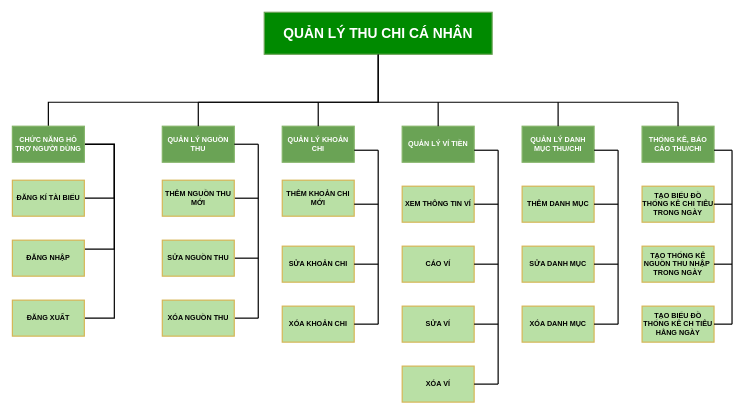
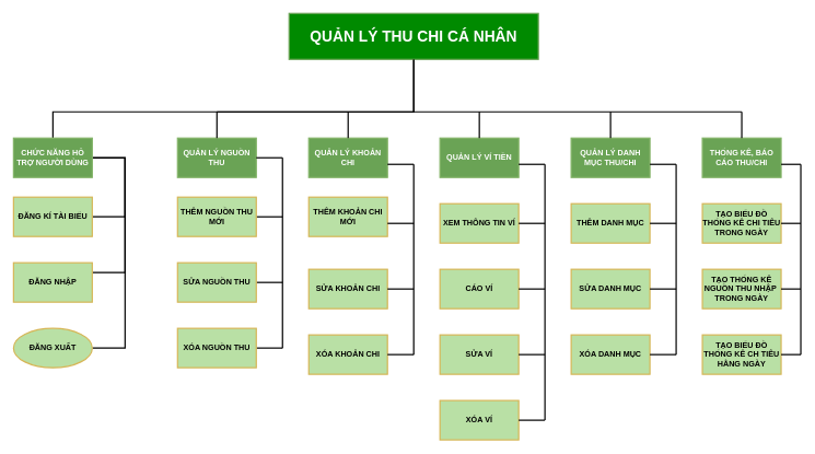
- <mxCell id="64" value="&lt;b&gt;ĐĂNG XUẤT&lt;/b&gt;" style="rounded=0;whiteSpace=wrap;html=1;strokeWidth=2;fillColor=#B9E0A5;strokeColor=#d6b656;" parent="1" vertex="1"><mxGeometry x="20" y="500" width="120" height="60" as="geometry" /></mxCell>
+ <mxCell id="64" value="&lt;b&gt;ĐĂNG XUẤT&lt;/b&gt;" style="ellipse;whiteSpace=wrap;html=1;strokeWidth=2;fillColor=#B9E0A5;strokeColor=#d6b656;" parent="1" vertex="1"><mxGeometry x="20" y="500" width="120" height="60" as="geometry" /></mxCell>
